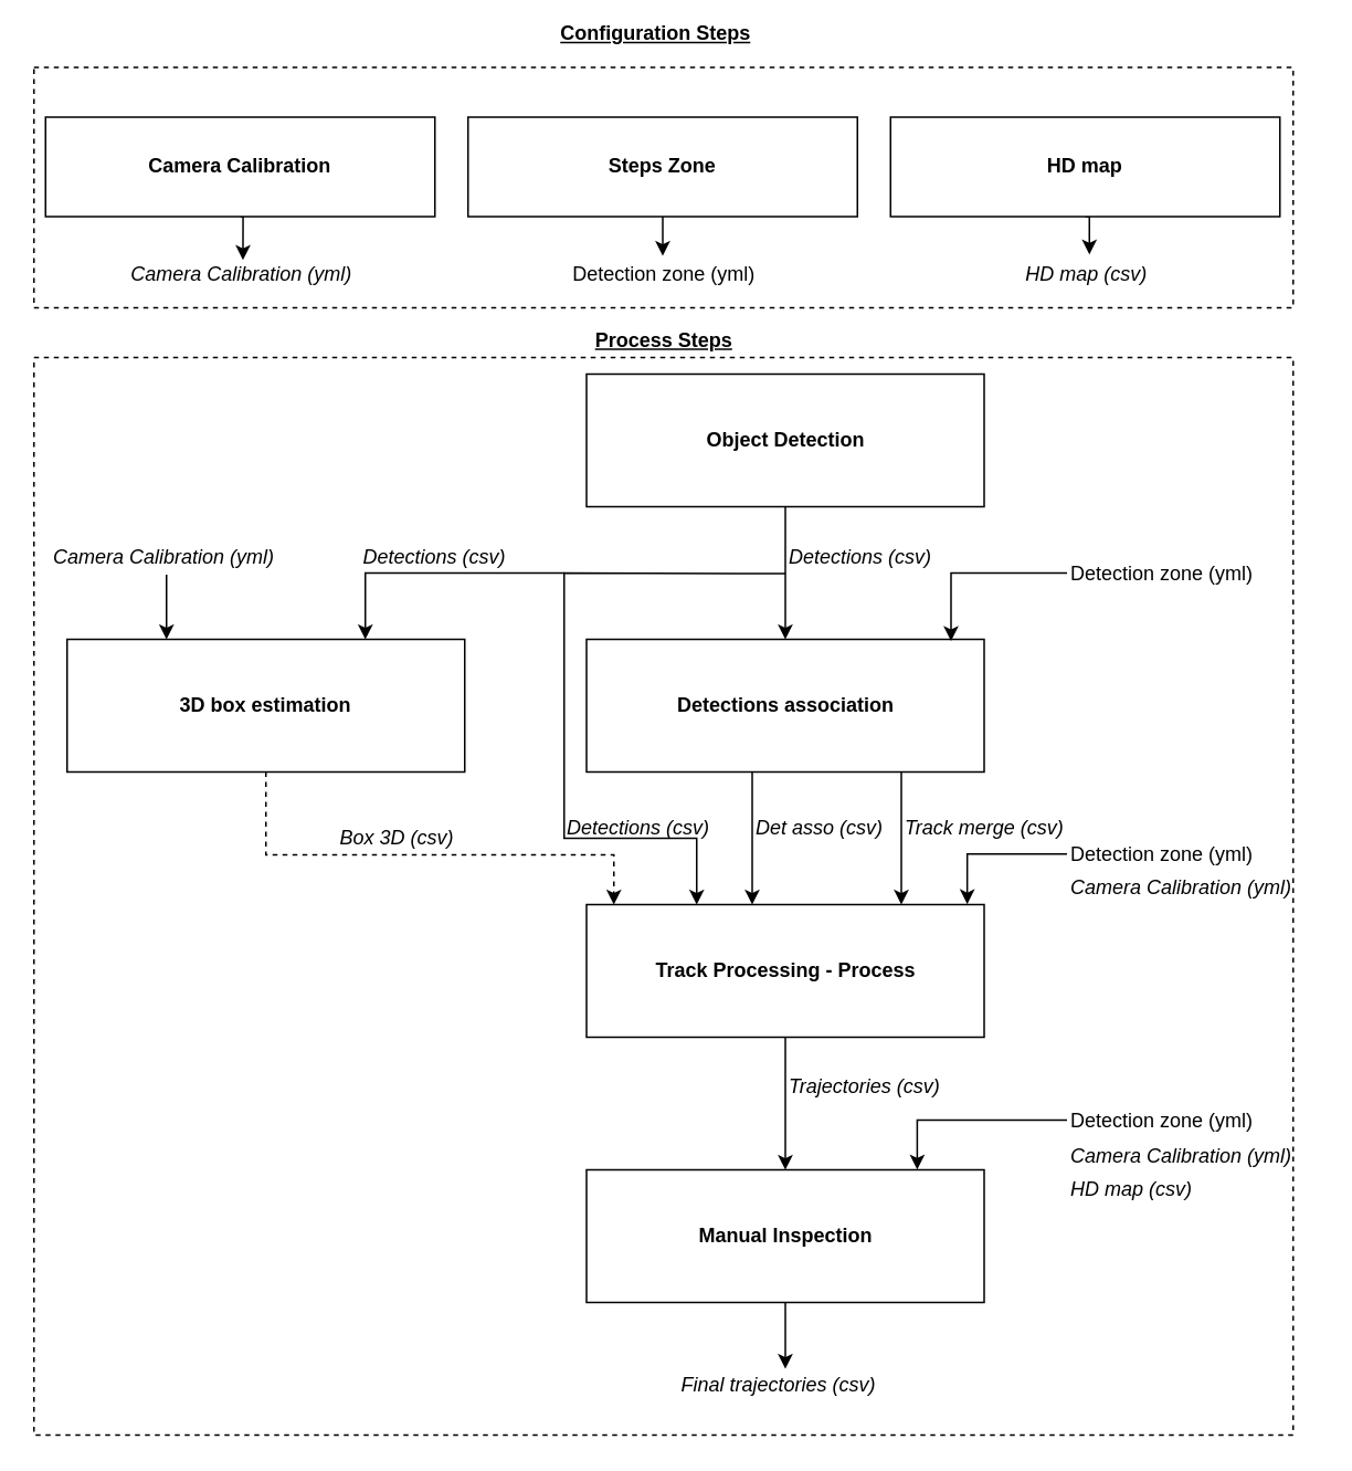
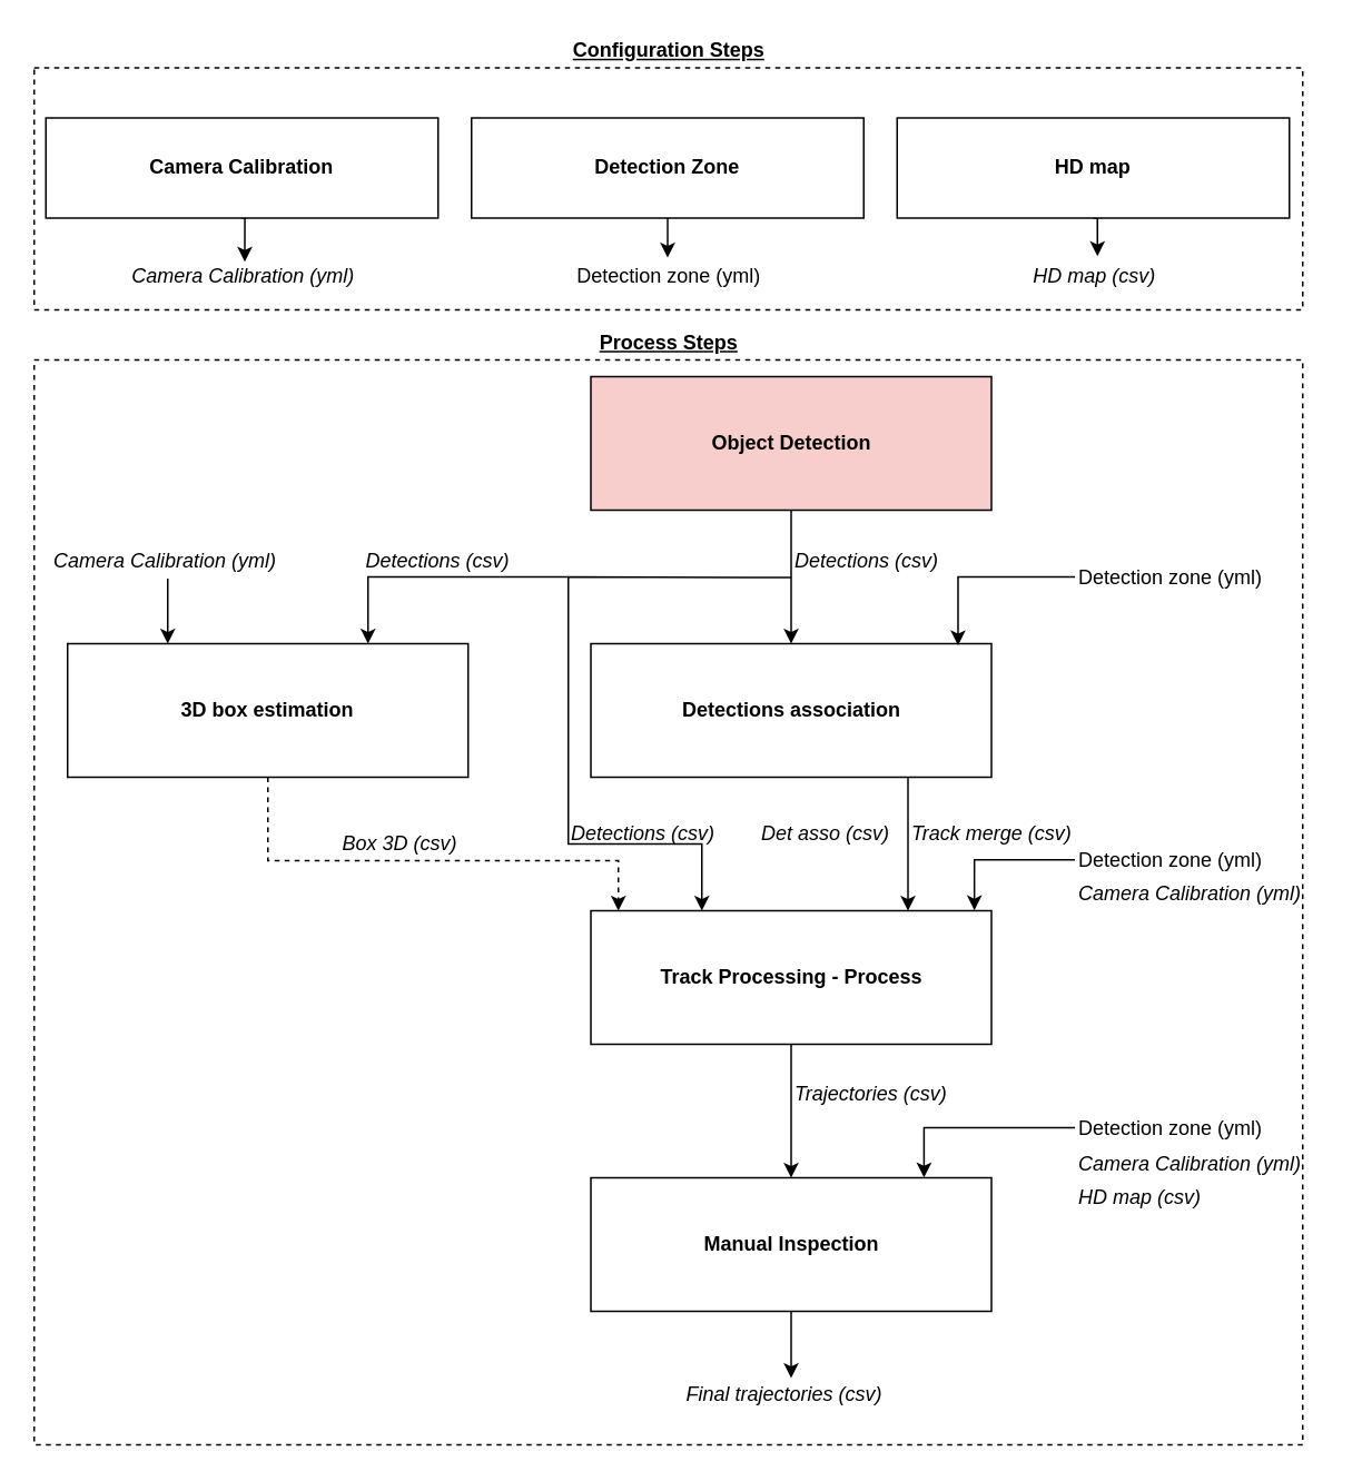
- <mxCell id="42" value="&lt;div align=&quot;center&quot;&gt;&lt;b&gt;Configuration Steps&lt;/b&gt;&lt;/div&gt;" style="text;html=1;resizable=0;points=[];autosize=1;align=center;verticalAlign=top;spacingTop=-4;fontStyle=4" vertex="1" parent="1"><mxGeometry x="329.5" y="10" width="130" height="20" as="geometry" /></mxCell>
+ <mxCell id="42" value="&lt;div align=&quot;center&quot;&gt;&lt;b&gt;Configuration Steps&lt;/b&gt;&lt;/div&gt;" style="text;html=1;resizable=0;points=[];autosize=1;align=center;verticalAlign=top;spacingTop=-4;fontStyle=4" vertex="1" parent="1"><mxGeometry x="334.5" y="20" width="130" height="20" as="geometry" /></mxCell>
- <mxCell id="7" value="&lt;b&gt;Steps Zone&lt;/b&gt;" style="rounded=0;whiteSpace=wrap;html=1;" vertex="1" parent="1"><mxGeometry x="282" y="70" width="235" height="60" as="geometry" /></mxCell>
+ <mxCell id="7" value="&lt;b&gt;Detection Zone&lt;/b&gt;" style="rounded=0;whiteSpace=wrap;html=1;" vertex="1" parent="1"><mxGeometry x="282" y="70" width="235" height="60" as="geometry" /></mxCell>
- <mxCell id="11" value="&lt;b&gt;Object Detection&lt;/b&gt;" style="rounded=0;whiteSpace=wrap;html=1;" vertex="1" parent="1"><mxGeometry x="353.5" y="225" width="240" height="80" as="geometry" /></mxCell>
+ <mxCell id="11" value="&lt;b&gt;Object Detection&lt;/b&gt;" style="rounded=0;whiteSpace=wrap;html=1;fillColor=#f8cecc;" vertex="1" parent="1"><mxGeometry x="353.5" y="225" width="240" height="80" as="geometry" /></mxCell>
- <mxCell id="12" value="" style="edgeStyle=orthogonalEdgeStyle;rounded=0;orthogonalLoop=1;jettySize=auto;html=1;" edge="1" parent="1" source="13" target="16"><mxGeometry relative="1" as="geometry"><Array as="points"><mxPoint x="453.5" y="525" /><mxPoint x="453.5" y="525" /></Array></mxGeometry></mxCell>
